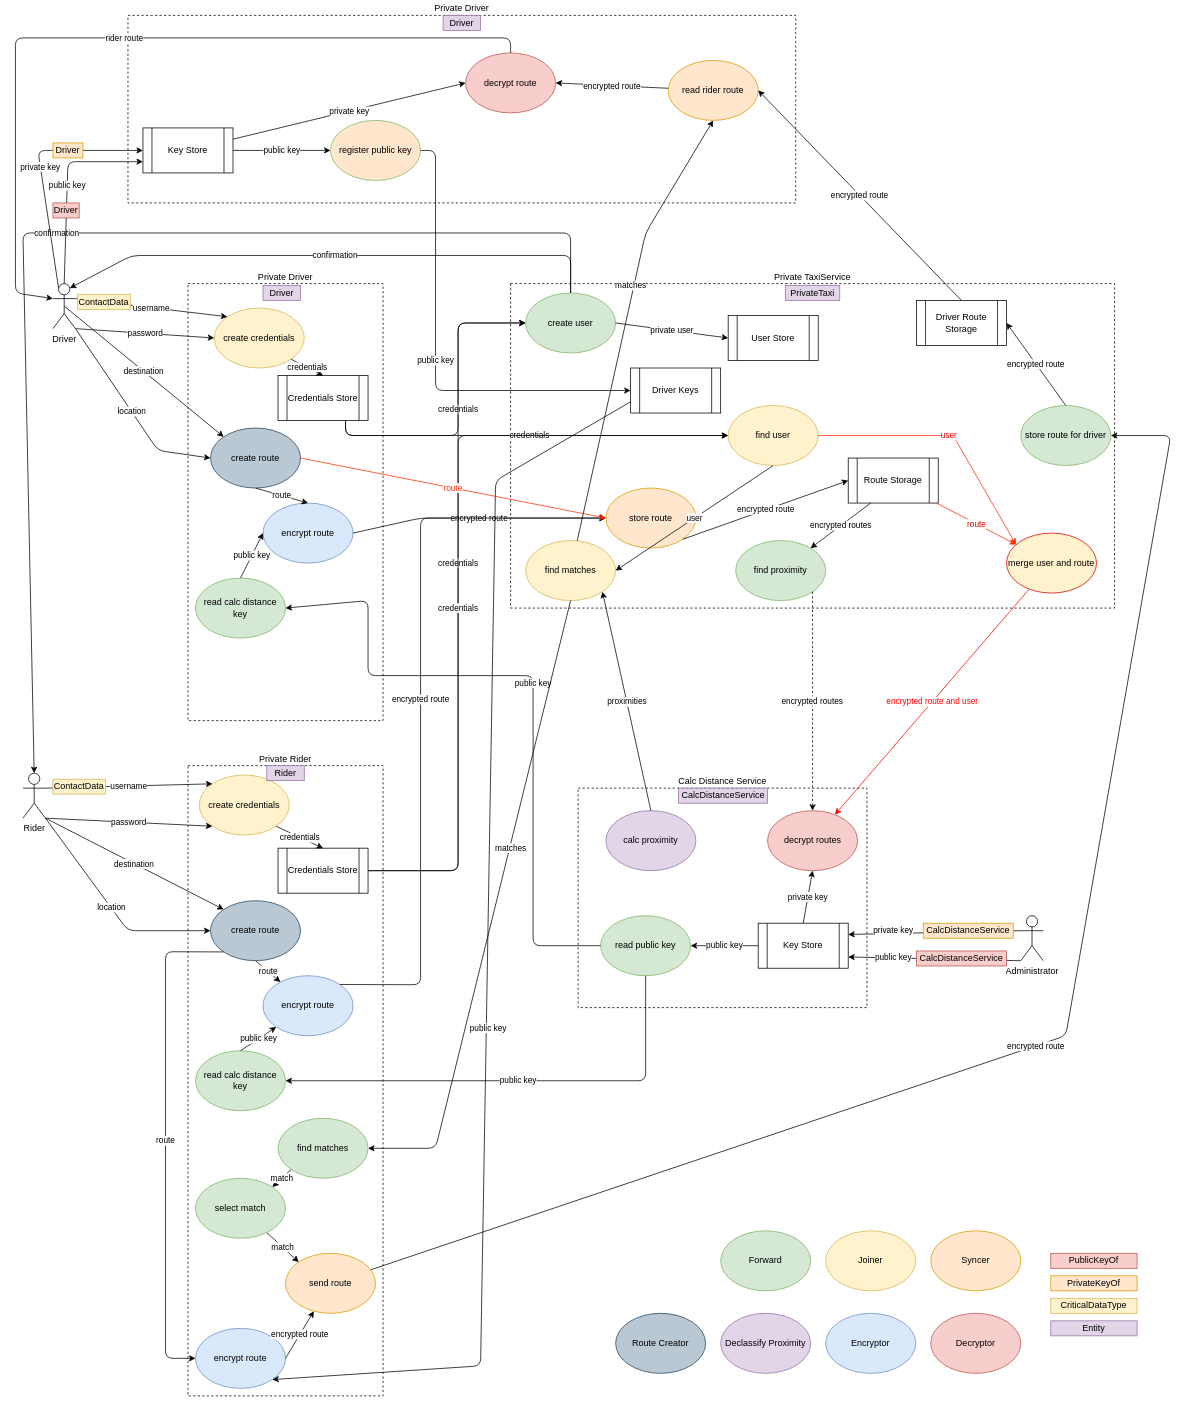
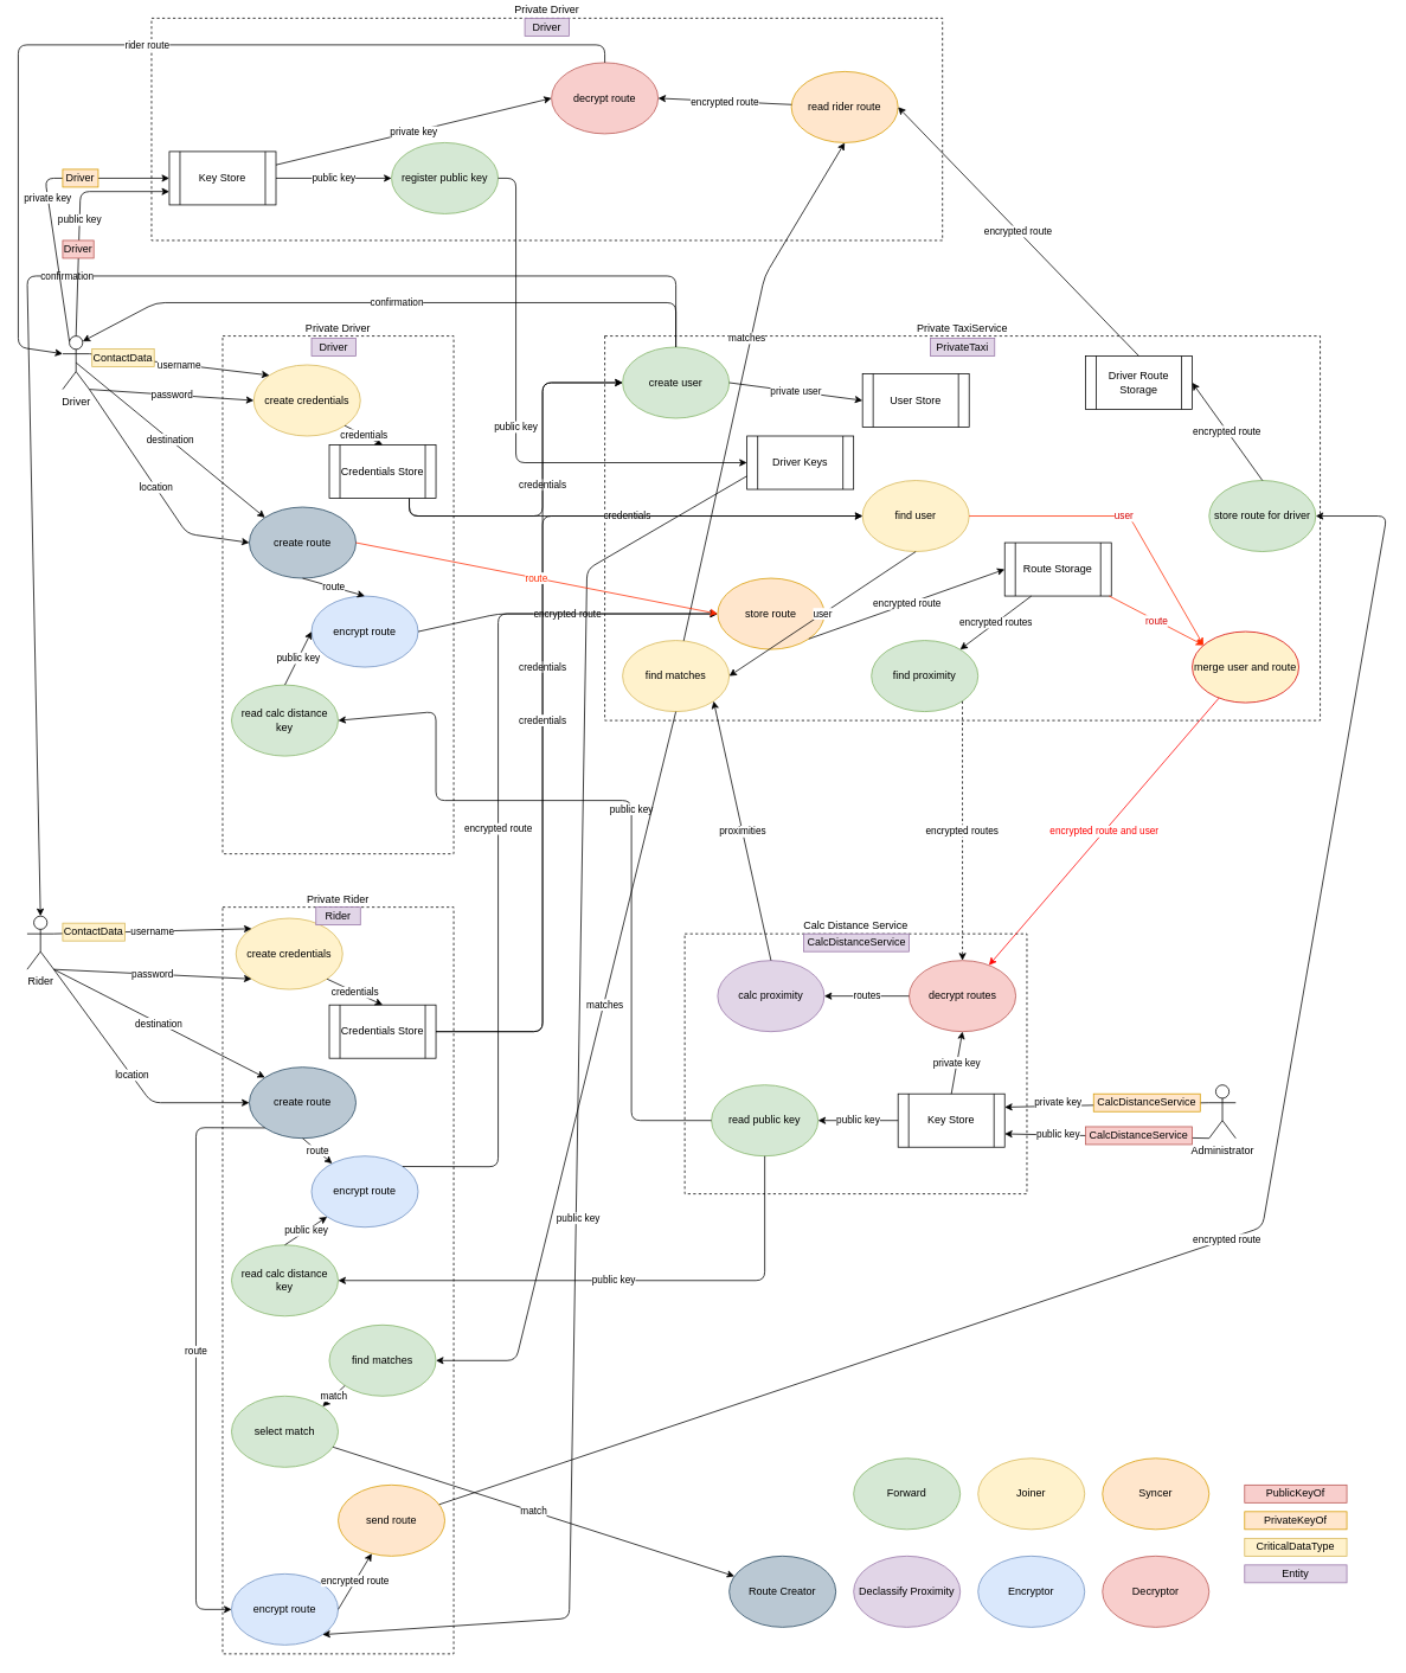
- <mxCell id="86" value="register public key" style="ellipse;whiteSpace=wrap;html=1;fillColor=#ffe6cc;strokeColor=#82b366;" parent="1" vertex="1"><mxGeometry x="440" y="160" width="120" height="80" as="geometry" /></mxCell>
+ <mxCell id="86" value="register public key" style="ellipse;whiteSpace=wrap;html=1;fillColor=#d5e8d4;strokeColor=#82b366;" parent="1" vertex="1"><mxGeometry x="440" y="160" width="120" height="80" as="geometry" /></mxCell>
+ <mxCell id="58" value="routes" style="endArrow=classic;html=1;entryX=1;entryY=0.5;entryDx=0;entryDy=0;exitX=0;exitY=0.5;exitDx=0;exitDy=0;" parent="1" source="55" target="56" edge="1"><mxGeometry width="50" height="50" relative="1" as="geometry"><mxPoint x="1082.426" y="788.284" as="sourcePoint" /><mxPoint x="1082.5" y="1080" as="targetPoint" /></mxGeometry></mxCell>
- <mxCell id="99" value="match" style="endArrow=classic;html=1;entryX=0;entryY=0;entryDx=0;entryDy=0;" parent="1" source="74" target="77" edge="1"><mxGeometry width="50" height="50" relative="1" as="geometry"><mxPoint x="387.574" y="1558.284" as="sourcePoint" /><mxPoint x="362.426" y="1581.716" as="targetPoint" /></mxGeometry></mxCell>
+ <mxCell id="99" value="match" style="endArrow=classic;html=1;" parent="1" source="74" target="116" edge="1"><mxGeometry width="50" height="50" relative="1" as="geometry"><mxPoint x="387.574" y="1558.284" as="sourcePoint" /><mxPoint x="362.426" y="1581.716" as="targetPoint" /></mxGeometry></mxCell>
